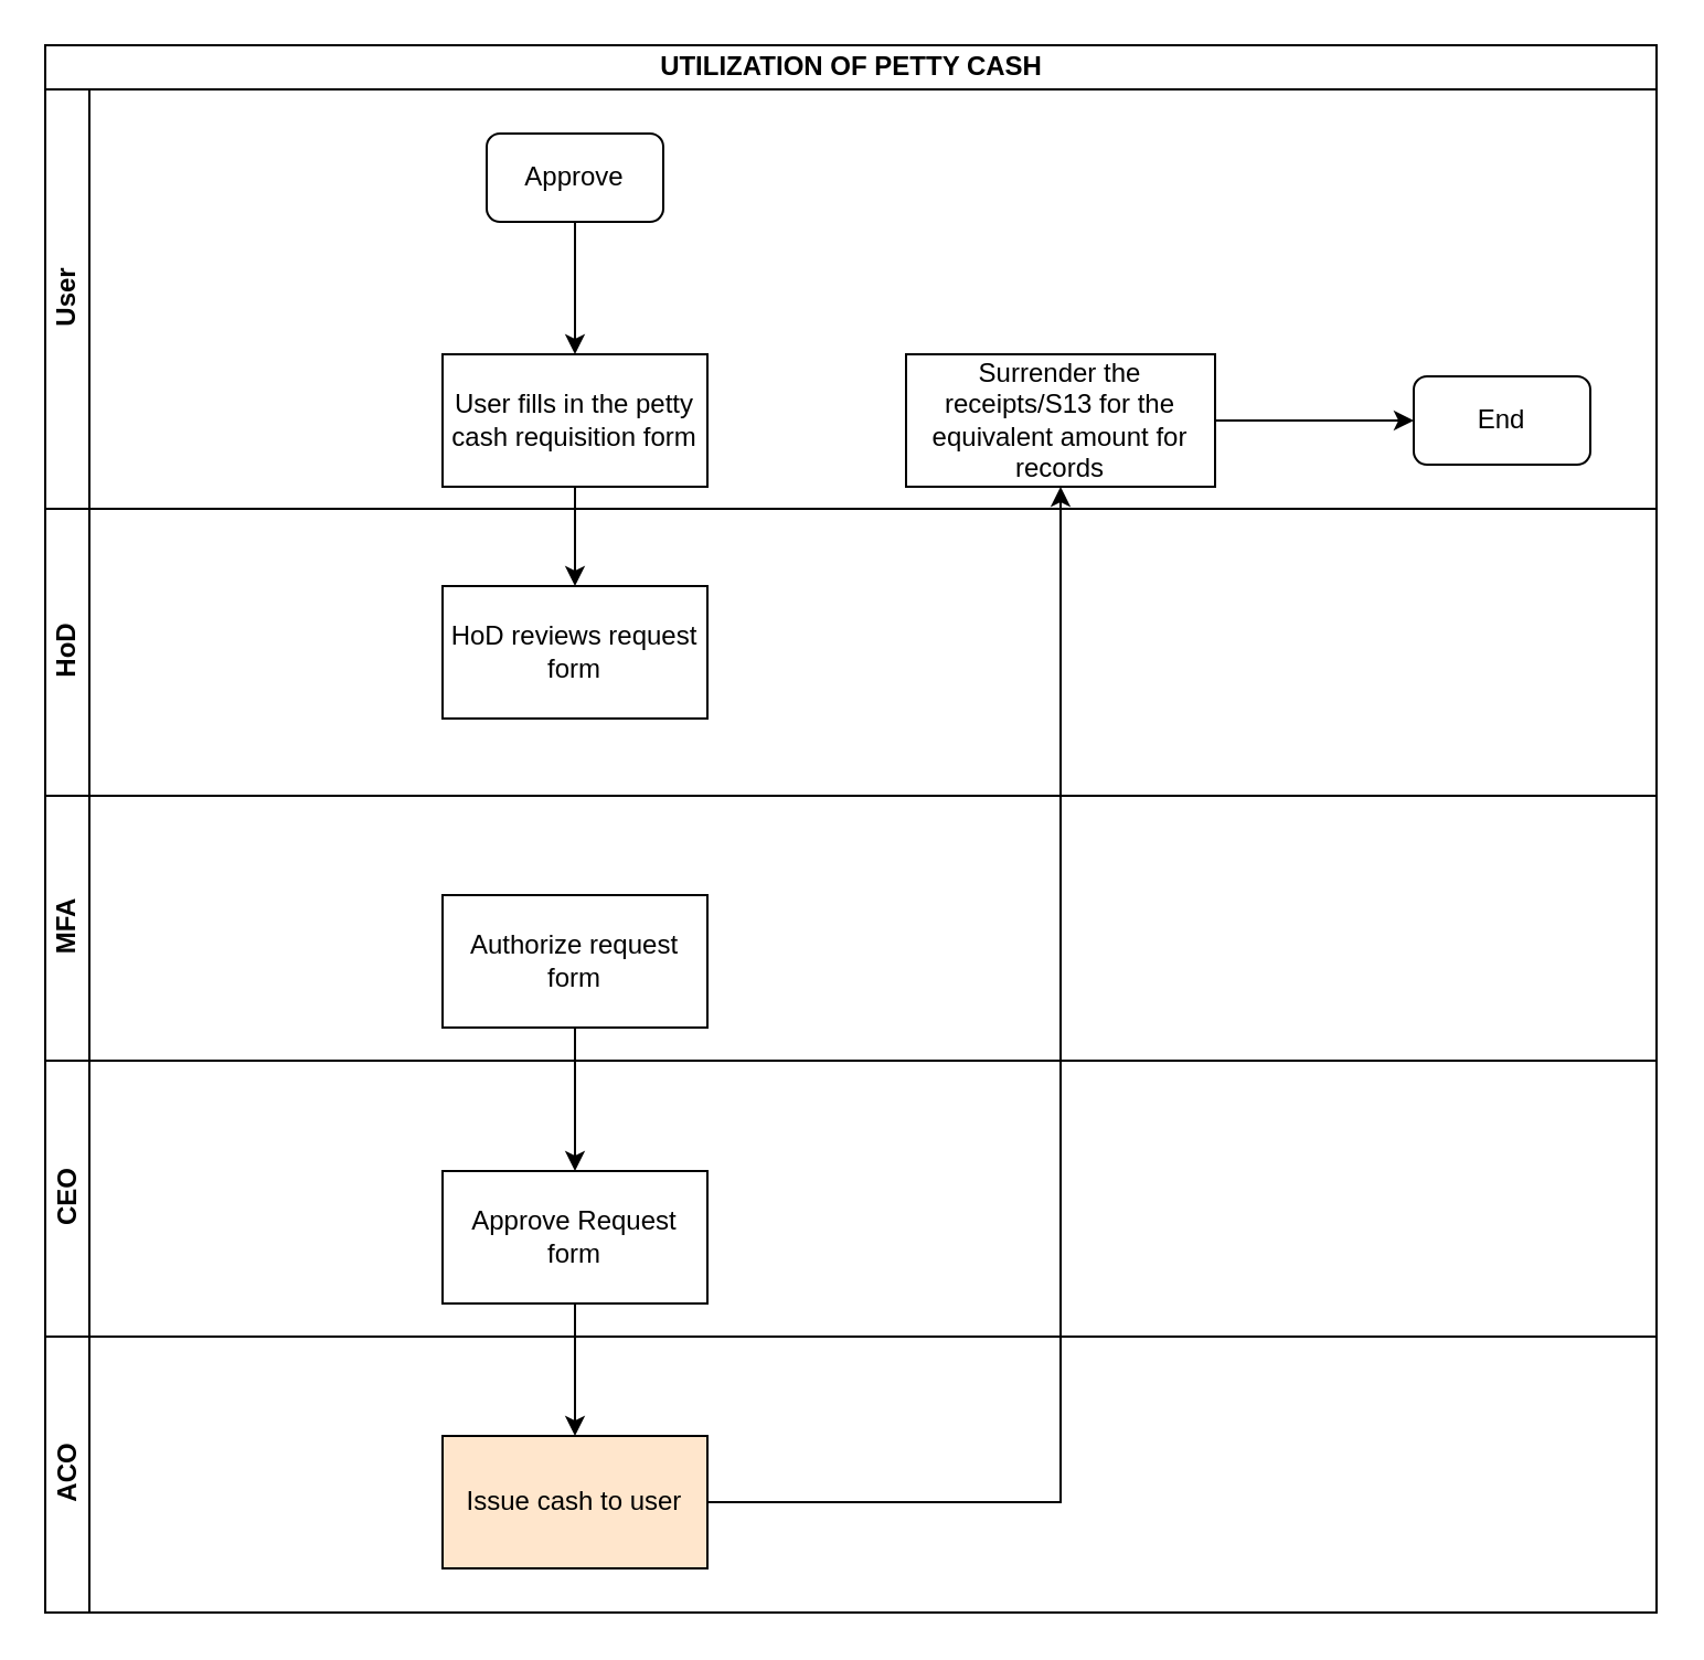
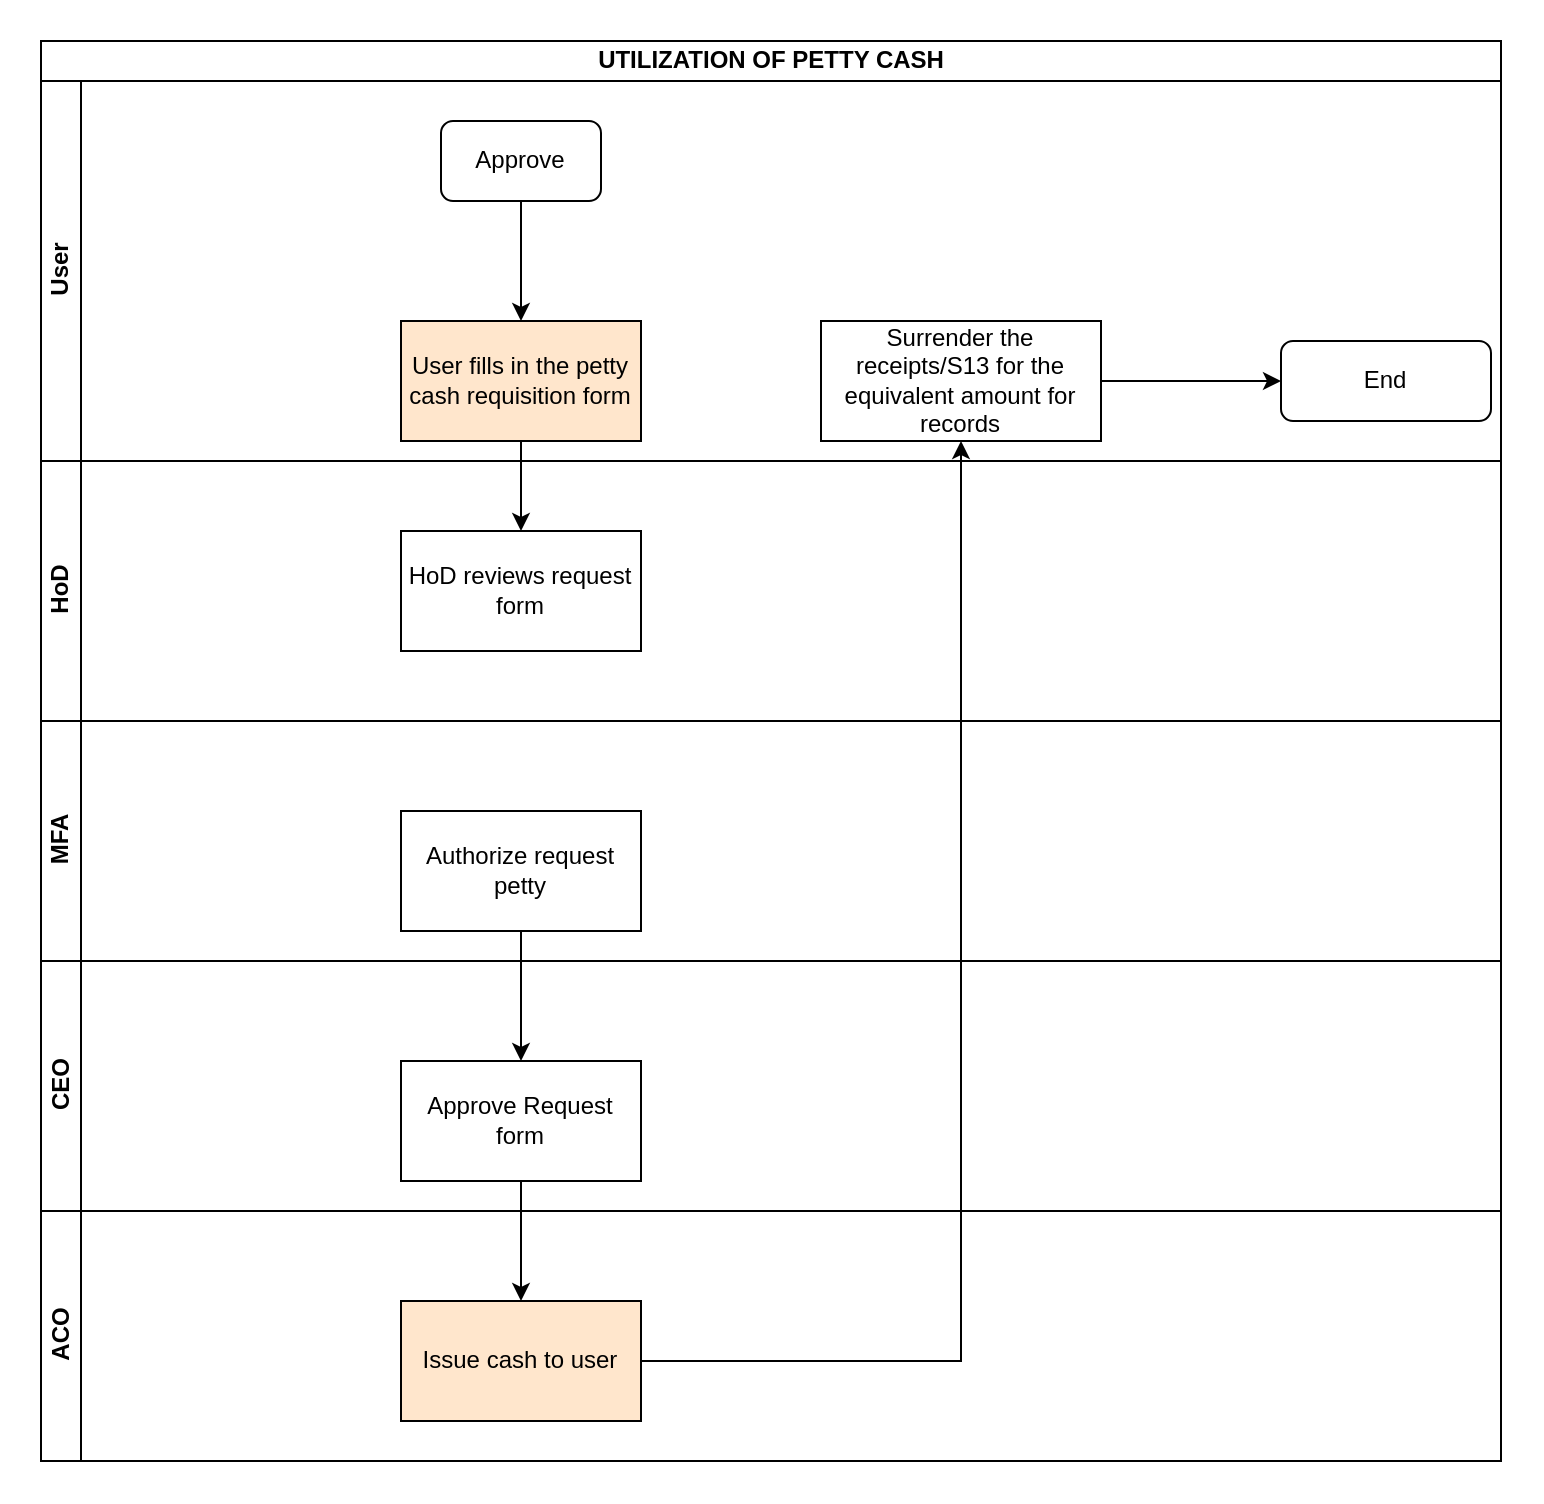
- <mxCell id="5" value="User fills in the petty cash requisition form" style="rounded=0;whiteSpace=wrap;html=1;" vertex="1" parent="3"><mxGeometry x="180" y="120" width="120" height="60" as="geometry" /></mxCell>
+ <mxCell id="5" value="User fills in the petty cash requisition form" style="rounded=0;whiteSpace=wrap;html=1;fillColor=#ffe6cc;" vertex="1" parent="3"><mxGeometry x="180" y="120" width="120" height="60" as="geometry" /></mxCell>
- <mxCell id="8" value="End" style="rounded=1;whiteSpace=wrap;html=1;" vertex="1" parent="3"><mxGeometry x="620" y="130" width="80" height="40" as="geometry" /></mxCell>
+ <mxCell id="8" value="End" style="rounded=1;whiteSpace=wrap;html=1;" vertex="1" parent="3"><mxGeometry x="620" y="130" width="105" height="40" as="geometry" /></mxCell>
- <mxCell id="13" value="Authorize request form" style="whiteSpace=wrap;html=1;rounded=0;" vertex="1" parent="12"><mxGeometry x="180" y="45" width="120" height="60" as="geometry" /></mxCell>
+ <mxCell id="13" value="Authorize request petty" style="whiteSpace=wrap;html=1;rounded=0;" vertex="1" parent="12"><mxGeometry x="180" y="45" width="120" height="60" as="geometry" /></mxCell>
